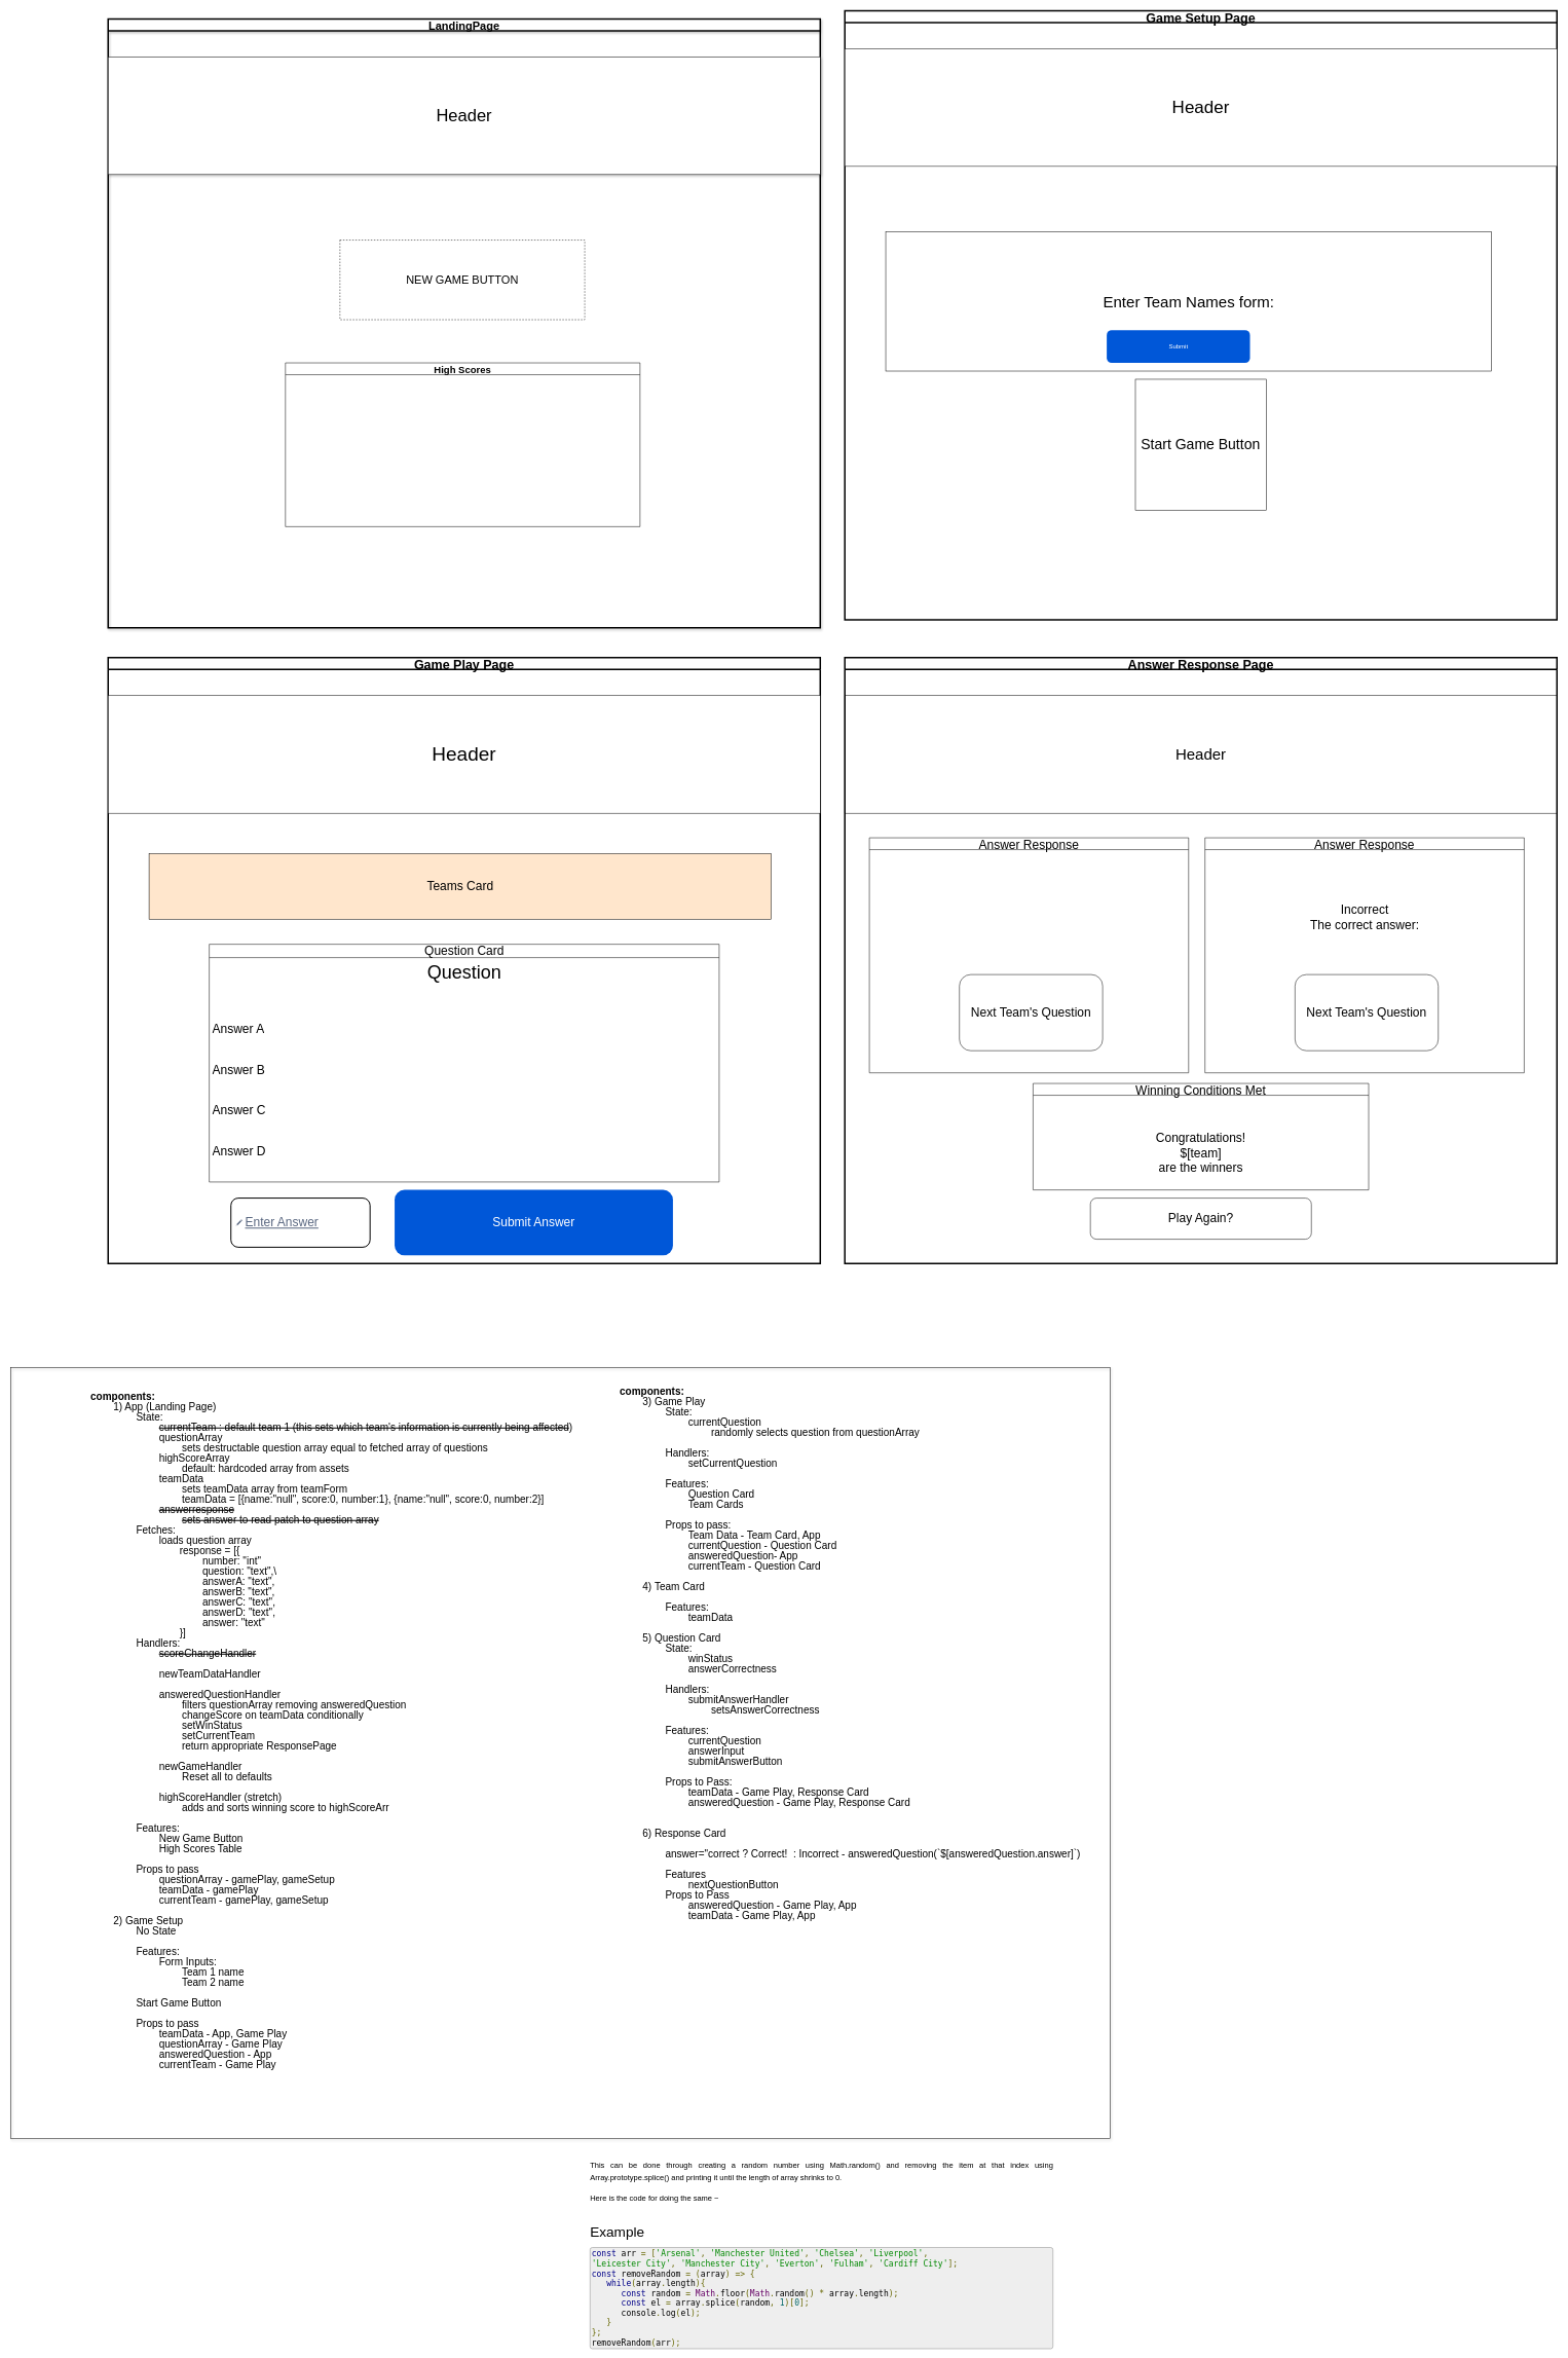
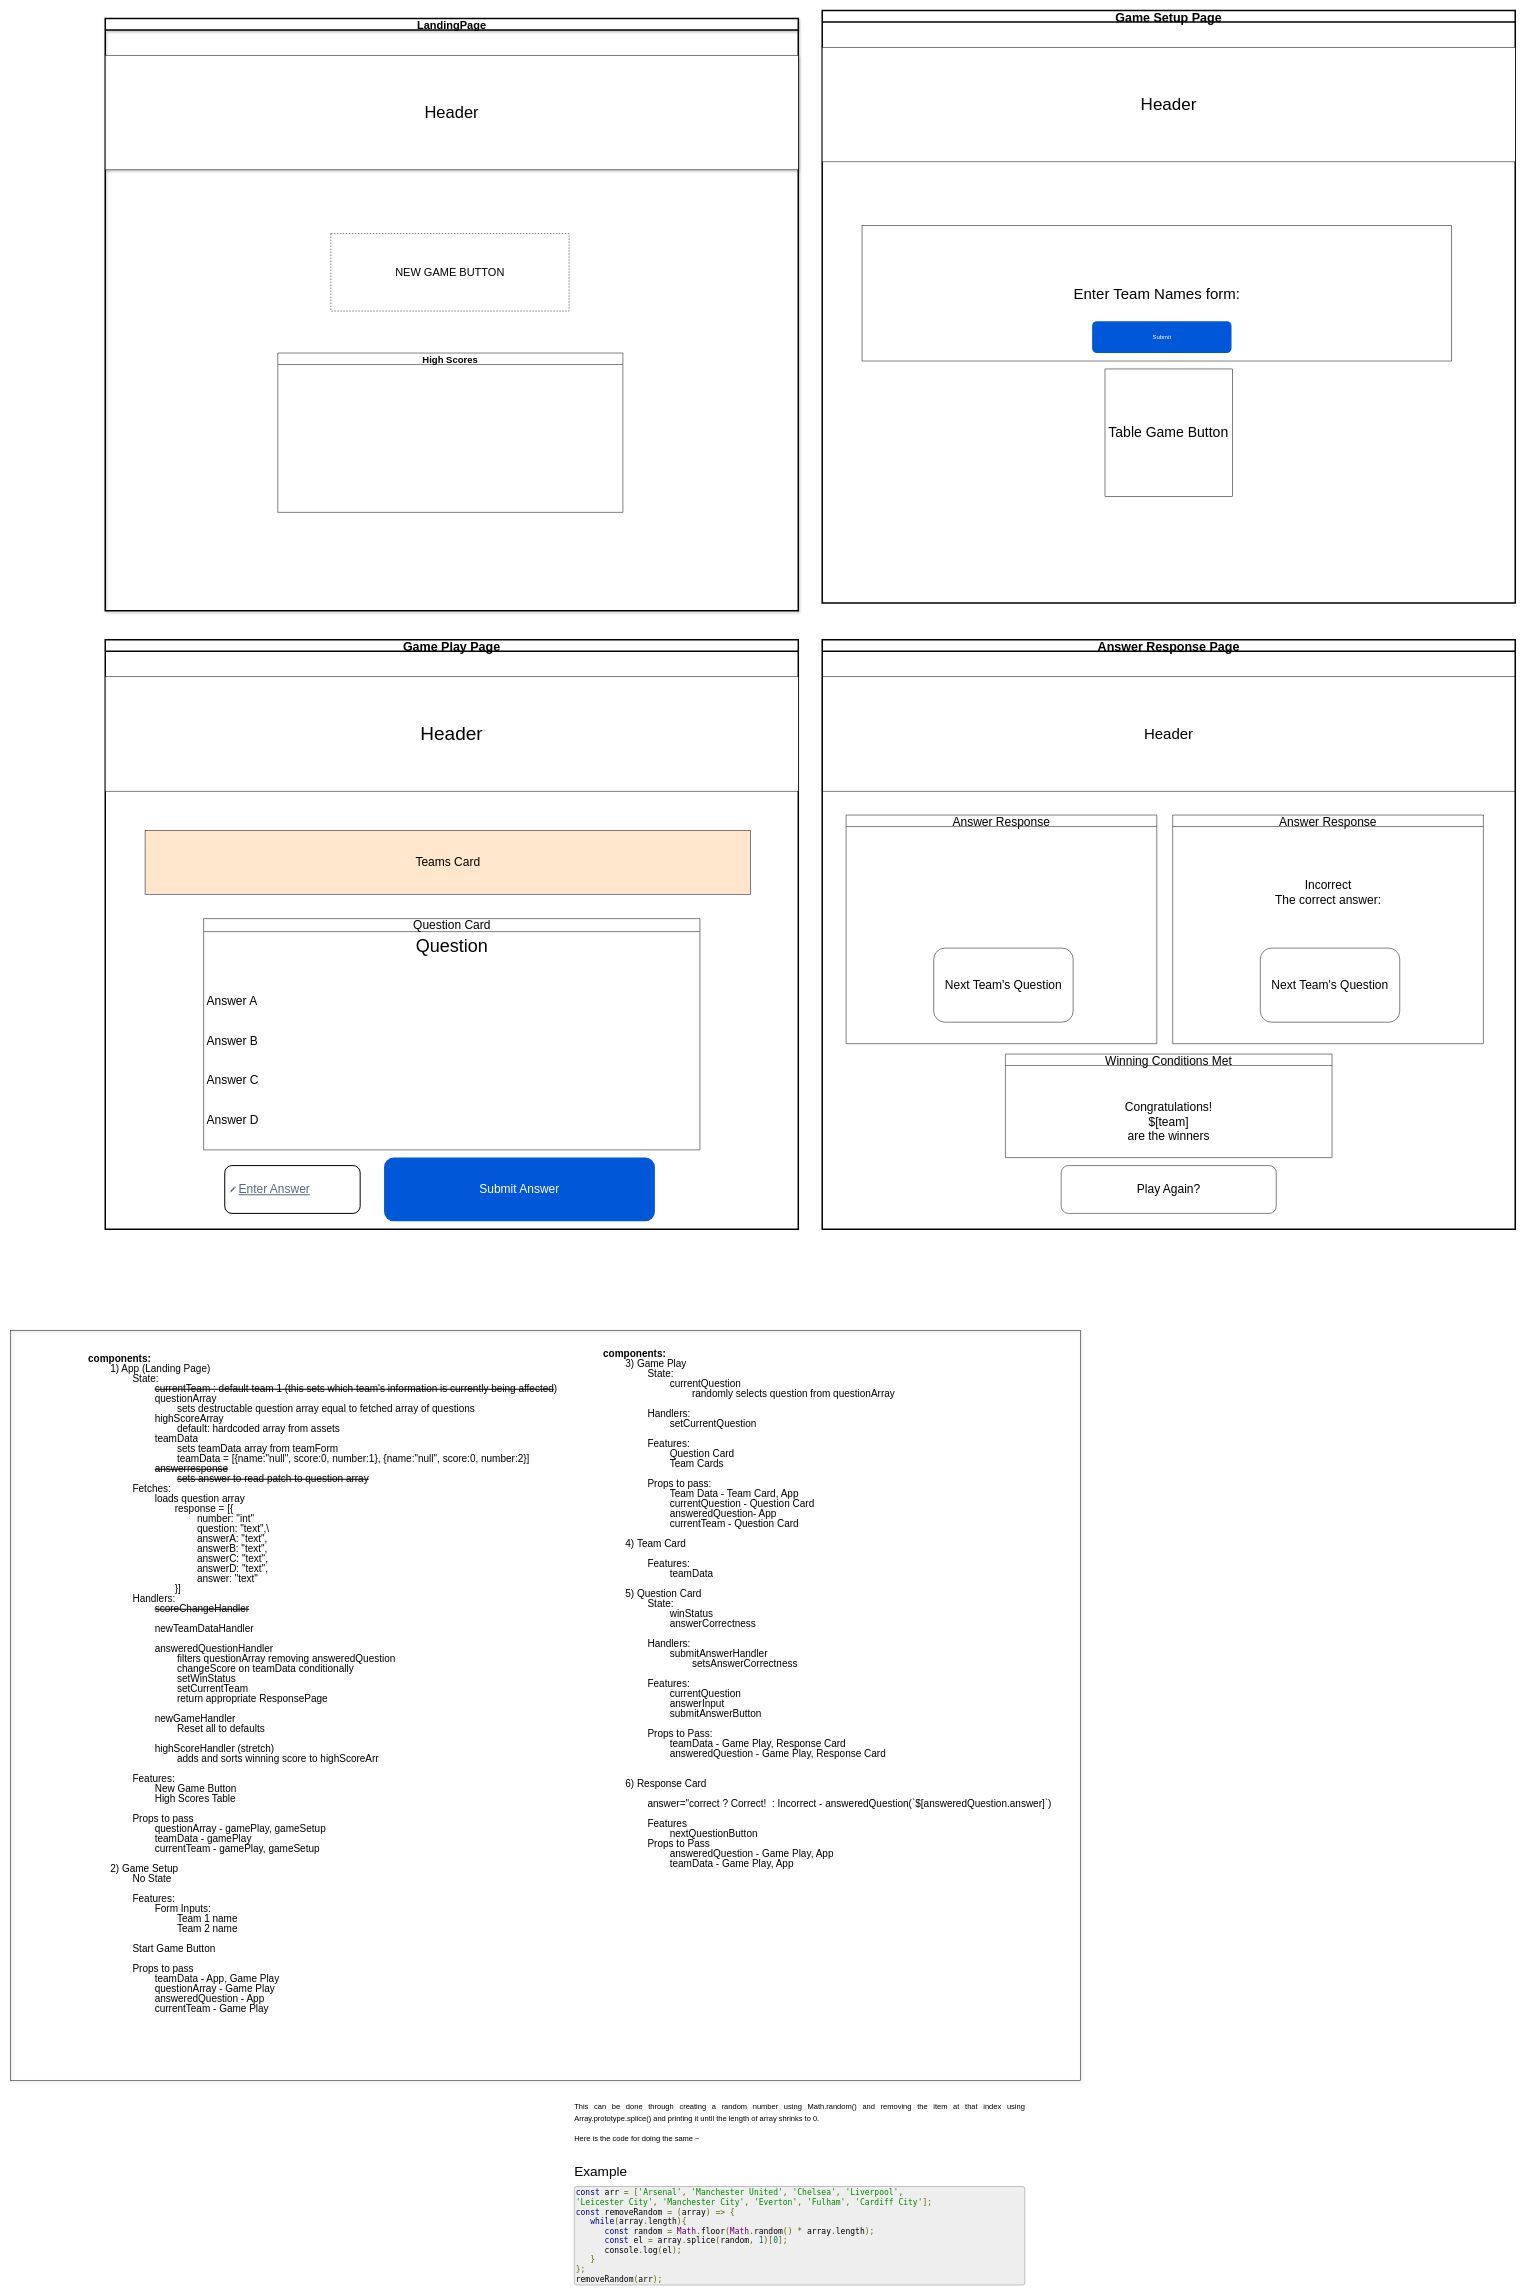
- <mxCell id="38" value="Submit" style="rounded=1;fillColor=#0057D8;align=center;strokeColor=none;html=1;fontColor=#ffffff;fontSize=12;sketch=0;" vertex="1" parent="1"><mxGeometry x="2153.729" y="641.357" width="278.813" height="63.729" as="geometry" /></mxCell>
+ <mxCell id="38" value="Submit" style="rounded=1;fillColor=#0057D8;align=center;strokeColor=none;html=1;fontColor=#ffffff;fontSize=12;sketch=0;" vertex="1" parent="1"><mxGeometry x="2183.729" y="641.357" width="278.813" height="63.729" as="geometry" /></mxCell>
- <mxCell id="37" value="&lt;font style=&quot;font-size: 28px;&quot;&gt;Start Game Button&lt;/font&gt;" style="whiteSpace=wrap;html=1;aspect=fixed;fontSize=24;" parent="1" vertex="1"><mxGeometry x="2209.492" y="736.95" width="254.915" height="254.915" as="geometry" /></mxCell>
+ <mxCell id="37" value="&lt;font style=&quot;font-size: 28px;&quot;&gt;Table Game Button&lt;/font&gt;" style="whiteSpace=wrap;html=1;aspect=fixed;fontSize=24;" parent="1" vertex="1"><mxGeometry x="2209.492" y="736.95" width="254.915" height="254.915" as="geometry" /></mxCell>
- <mxCell id="35" value="Play Again?" style="rounded=1;whiteSpace=wrap;html=1;fontSize=24;" vertex="1" parent="1"><mxGeometry x="2121.863" y="2330.172" width="430.169" height="80" as="geometry" /></mxCell>
+ <mxCell id="35" value="Play Again?" style="rounded=1;whiteSpace=wrap;html=1;fontSize=24;" vertex="1" parent="1"><mxGeometry x="2121.863" y="2330.172" width="430.169" height="95.593" as="geometry" /></mxCell>
